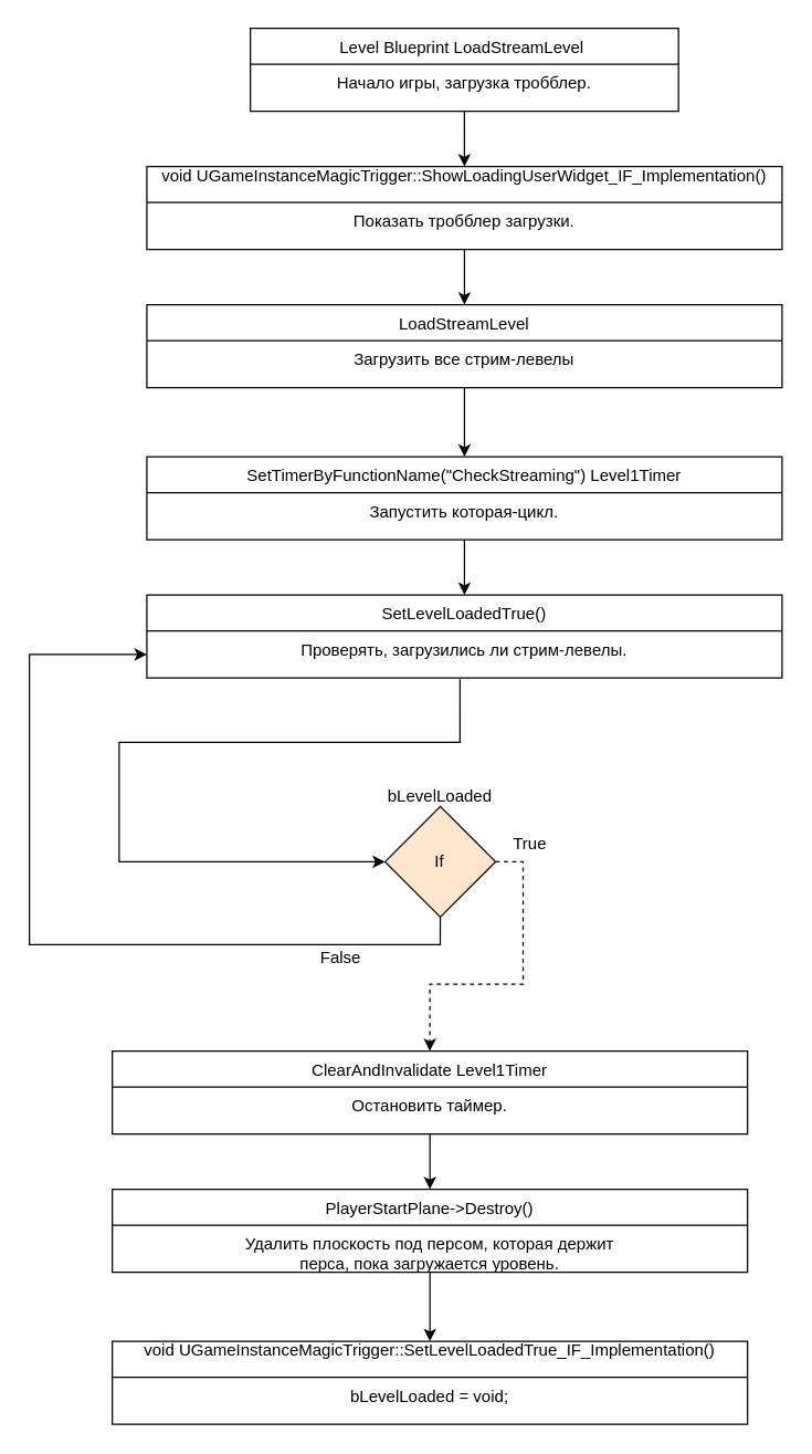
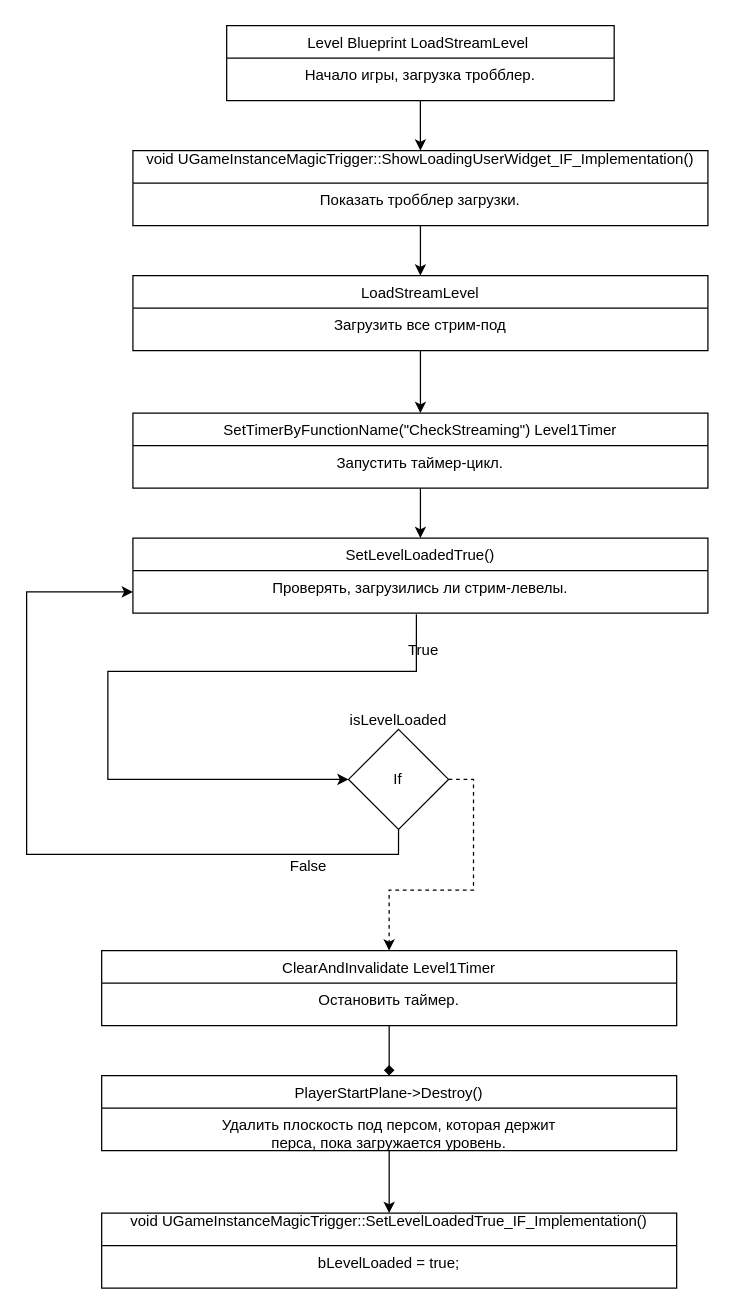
- <mxCell id="10" value="Загрузить все стрим-левелы" style="text;strokeColor=none;fillColor=none;align=center;verticalAlign=top;spacingLeft=4;spacingRight=4;overflow=hidden;rotatable=0;points=[[0,0.5],[1,0.5]];portConstraint=eastwest;collapsible=0;" parent="9" vertex="1"><mxGeometry y="26" width="460" height="34" as="geometry" /></mxCell>
+ <mxCell id="10" value="Загрузить все стрим-под" style="text;strokeColor=none;fillColor=none;align=center;verticalAlign=top;spacingLeft=4;spacingRight=4;overflow=hidden;rotatable=0;points=[[0,0.5],[1,0.5]];portConstraint=eastwest;collapsible=0;" parent="9" vertex="1"><mxGeometry y="26" width="460" height="34" as="geometry" /></mxCell>
- <mxCell id="13" value="Запустить которая-цикл." style="text;strokeColor=none;fillColor=none;align=center;verticalAlign=top;spacingLeft=4;spacingRight=4;overflow=hidden;rotatable=0;points=[[0,0.5],[1,0.5]];portConstraint=eastwest;collapsible=0;" parent="12" vertex="1"><mxGeometry y="26" width="460" height="34" as="geometry" /></mxCell>
+ <mxCell id="13" value="Запустить таймер-цикл." style="text;strokeColor=none;fillColor=none;align=center;verticalAlign=top;spacingLeft=4;spacingRight=4;overflow=hidden;rotatable=0;points=[[0,0.5],[1,0.5]];portConstraint=eastwest;collapsible=0;" parent="12" vertex="1"><mxGeometry y="26" width="460" height="34" as="geometry" /></mxCell>
- <mxCell id="22" value="bLevelLoaded" style="text;align=center;verticalAlign=middle;resizable=0;points=[];autosize=1;strokeColor=none;" parent="1" vertex="1"><mxGeometry x="273.34" y="565" width="90" height="20" as="geometry" /></mxCell>
+ <mxCell id="22" value="isLevelLoaded" style="text;align=center;verticalAlign=middle;resizable=0;points=[];autosize=1;strokeColor=none;" parent="1" vertex="1"><mxGeometry x="273.34" y="565" width="90" height="20" as="geometry" /></mxCell>
- <mxCell id="23" value="True" style="text;html=1;align=center;verticalAlign=middle;resizable=0;points=[];autosize=1;strokeColor=none;" parent="1" vertex="1"><mxGeometry x="363.34" y="600" width="40" height="20" as="geometry" /></mxCell>
+ <mxCell id="23" value="True" style="text;html=1;align=center;verticalAlign=middle;resizable=0;points=[];autosize=1;strokeColor=none;" parent="1" vertex="1"><mxGeometry x="318.34" y="510" width="40" height="20" as="geometry" /></mxCell>
- <mxCell id="21" value="If" style="rhombus;whiteSpace=wrap;html=1;fillColor=#ffe6cc;" parent="1" vertex="1"><mxGeometry x="278.34" y="583" width="80" height="80" as="geometry" /></mxCell>
+ <mxCell id="21" value="If" style="rhombus;whiteSpace=wrap;html=1;" parent="1" vertex="1"><mxGeometry x="278.34" y="583" width="80" height="80" as="geometry" /></mxCell>
- <mxCell id="16" value="" style="edgeStyle=orthogonalEdgeStyle;rounded=0;orthogonalLoop=1;jettySize=auto;html=1;" parent="1" source="17" target="27" edge="1"><mxGeometry relative="1" as="geometry" /></mxCell>
+ <mxCell id="16" value="" style="edgeStyle=orthogonalEdgeStyle;rounded=0;orthogonalLoop=1;jettySize=auto;html=1;endArrow=diamond;" parent="1" source="17" target="27" edge="1"><mxGeometry relative="1" as="geometry" /></mxCell>
- <mxCell id="30" value="bLevelLoaded = void;&#10;" style="text;strokeColor=none;fillColor=none;align=center;verticalAlign=top;spacingLeft=4;spacingRight=4;overflow=hidden;rotatable=0;points=[[0,0.5],[1,0.5]];portConstraint=eastwest;collapsible=0;" parent="29" vertex="1"><mxGeometry y="26" width="460" height="34" as="geometry" /></mxCell>
+ <mxCell id="30" value="bLevelLoaded = true;&#10;" style="text;strokeColor=none;fillColor=none;align=center;verticalAlign=top;spacingLeft=4;spacingRight=4;overflow=hidden;rotatable=0;points=[[0,0.5],[1,0.5]];portConstraint=eastwest;collapsible=0;" parent="29" vertex="1"><mxGeometry y="26" width="460" height="34" as="geometry" /></mxCell>
